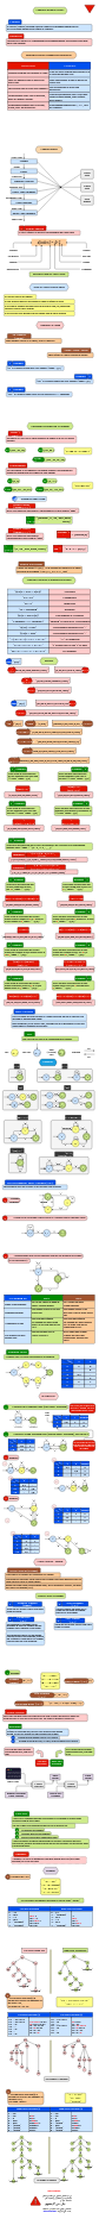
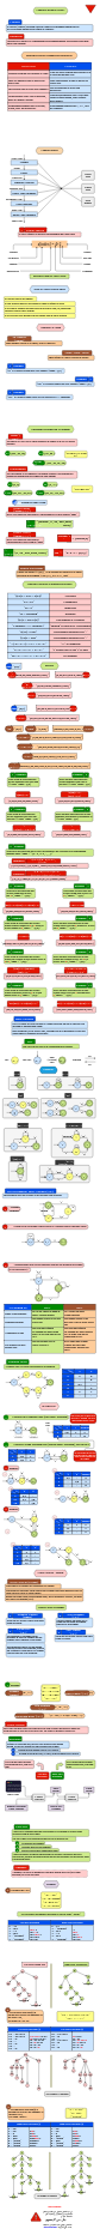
- <mxCell id="118" value="`L1 cup L2 = L2 cup L1`" style="shape=hexagon;perimeter=hexagonPerimeter2;whiteSpace=wrap;fixedSize=1;size=0;fillColor=#ffff88;strokeColor=#36393d;fontFamily=Mina;fontSize=20;strokeWidth=2;align=center;spacingLeft=0;spacingBottom=0;fillStyle=hachure;fontStyle=1;rounded=1;" parent="1" vertex="1"><mxGeometry x="544.16" y="3750" width="236" height="57.14" as="geometry" /></mxCell>
+ <mxCell id="118" value="`L1 cup L2 = L2 cup L1`" style="shape=hexagon;perimeter=hexagonPerimeter2;whiteSpace=wrap;fixedSize=1;size=0;fillColor=#ffff88;strokeColor=#36393d;fontFamily=Mina;fontSize=20;strokeWidth=2;align=center;spacingLeft=0;spacingBottom=0;fillStyle=hachure;fontStyle=1;rounded=1;" parent="1" vertex="1"><mxGeometry x="544.16" y="3750" width="190" height="57.14" as="geometry" /></mxCell>
- <mxCell id="122" value="`L1L2 ne L2L1`" style="shape=hexagon;perimeter=hexagonPerimeter2;whiteSpace=wrap;fixedSize=1;size=0;fillColor=#ffff88;strokeColor=#36393d;fontFamily=Mina;fontSize=20;strokeWidth=2;align=center;spacingLeft=0;spacingBottom=0;fillStyle=hachure;fontStyle=1;rounded=1;" parent="1" vertex="1"><mxGeometry x="613" y="4040" width="176.56" height="57.14" as="geometry" /></mxCell>
+ <mxCell id="122" value="`L1L2 ne L2L1`" style="shape=hexagon;perimeter=hexagonPerimeter2;whiteSpace=wrap;fixedSize=1;size=0;fillColor=#ffff88;strokeColor=#36393d;fontFamily=Mina;fontSize=20;strokeWidth=2;align=center;spacingLeft=0;spacingBottom=0;fillStyle=hachure;fontStyle=1;rounded=1;" parent="1" vertex="1"><mxGeometry x="603" y="4040" width="176.56" height="57.14" as="geometry" /></mxCell>
